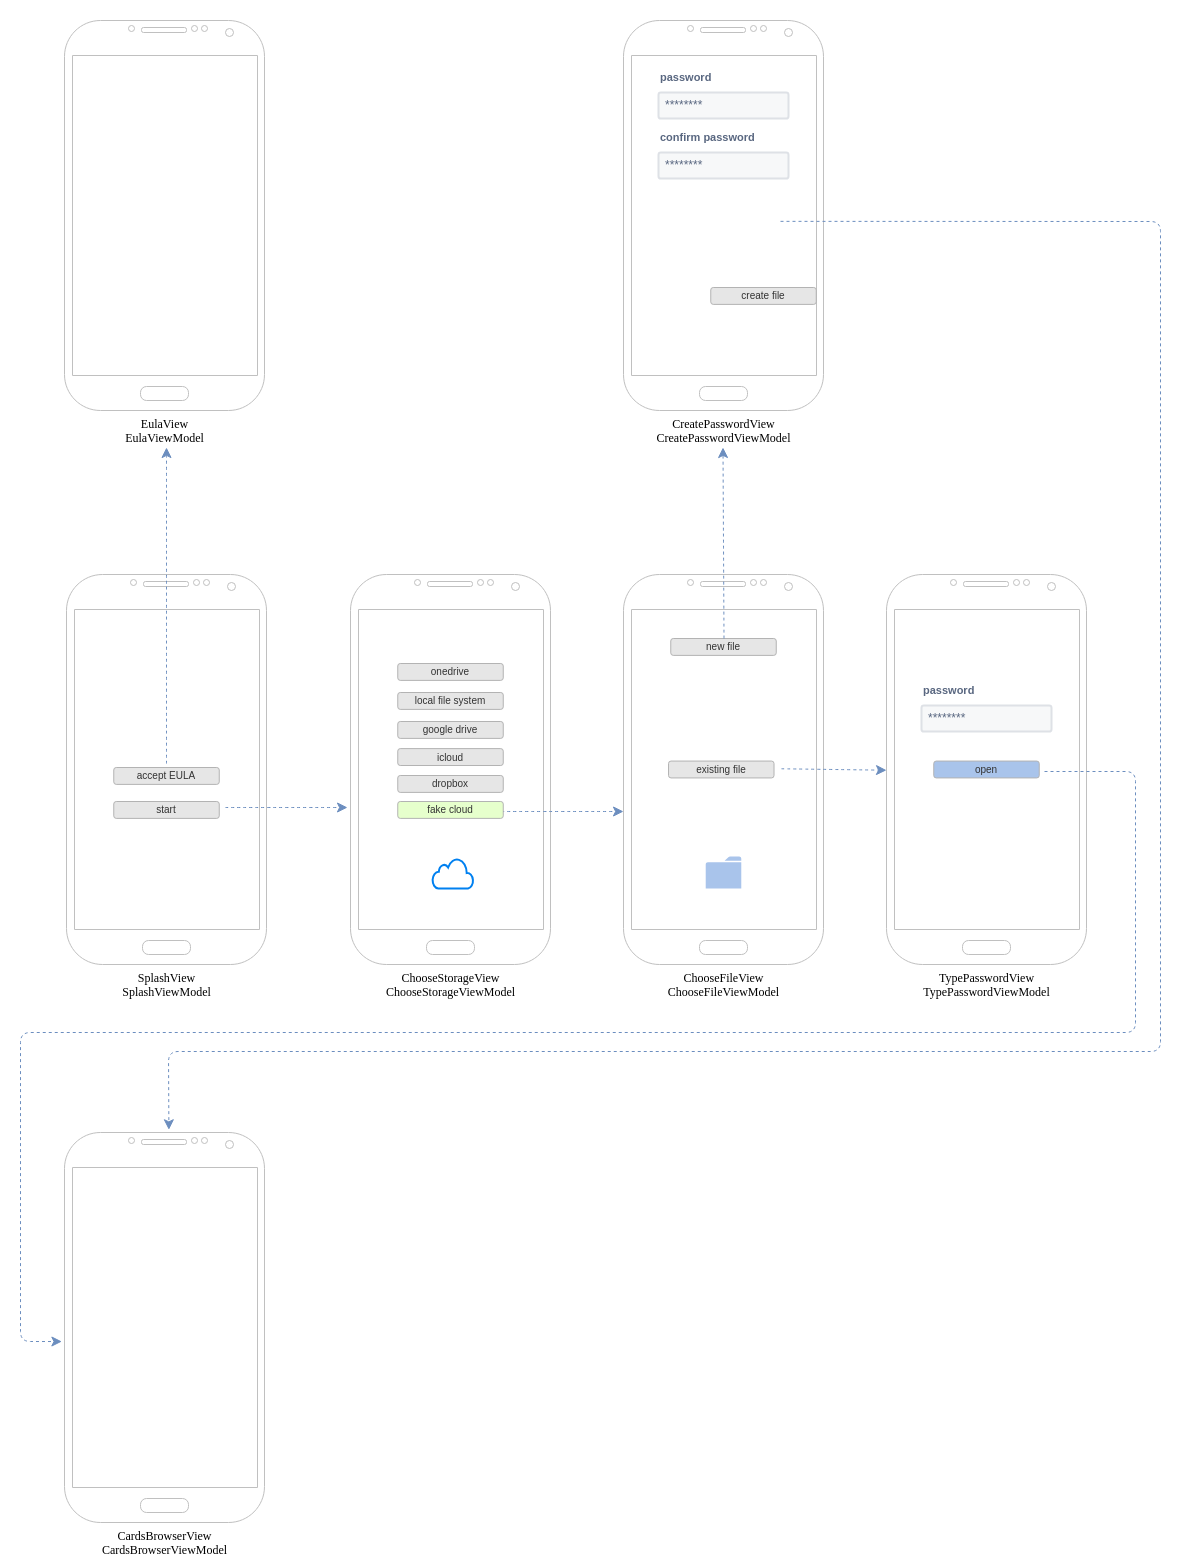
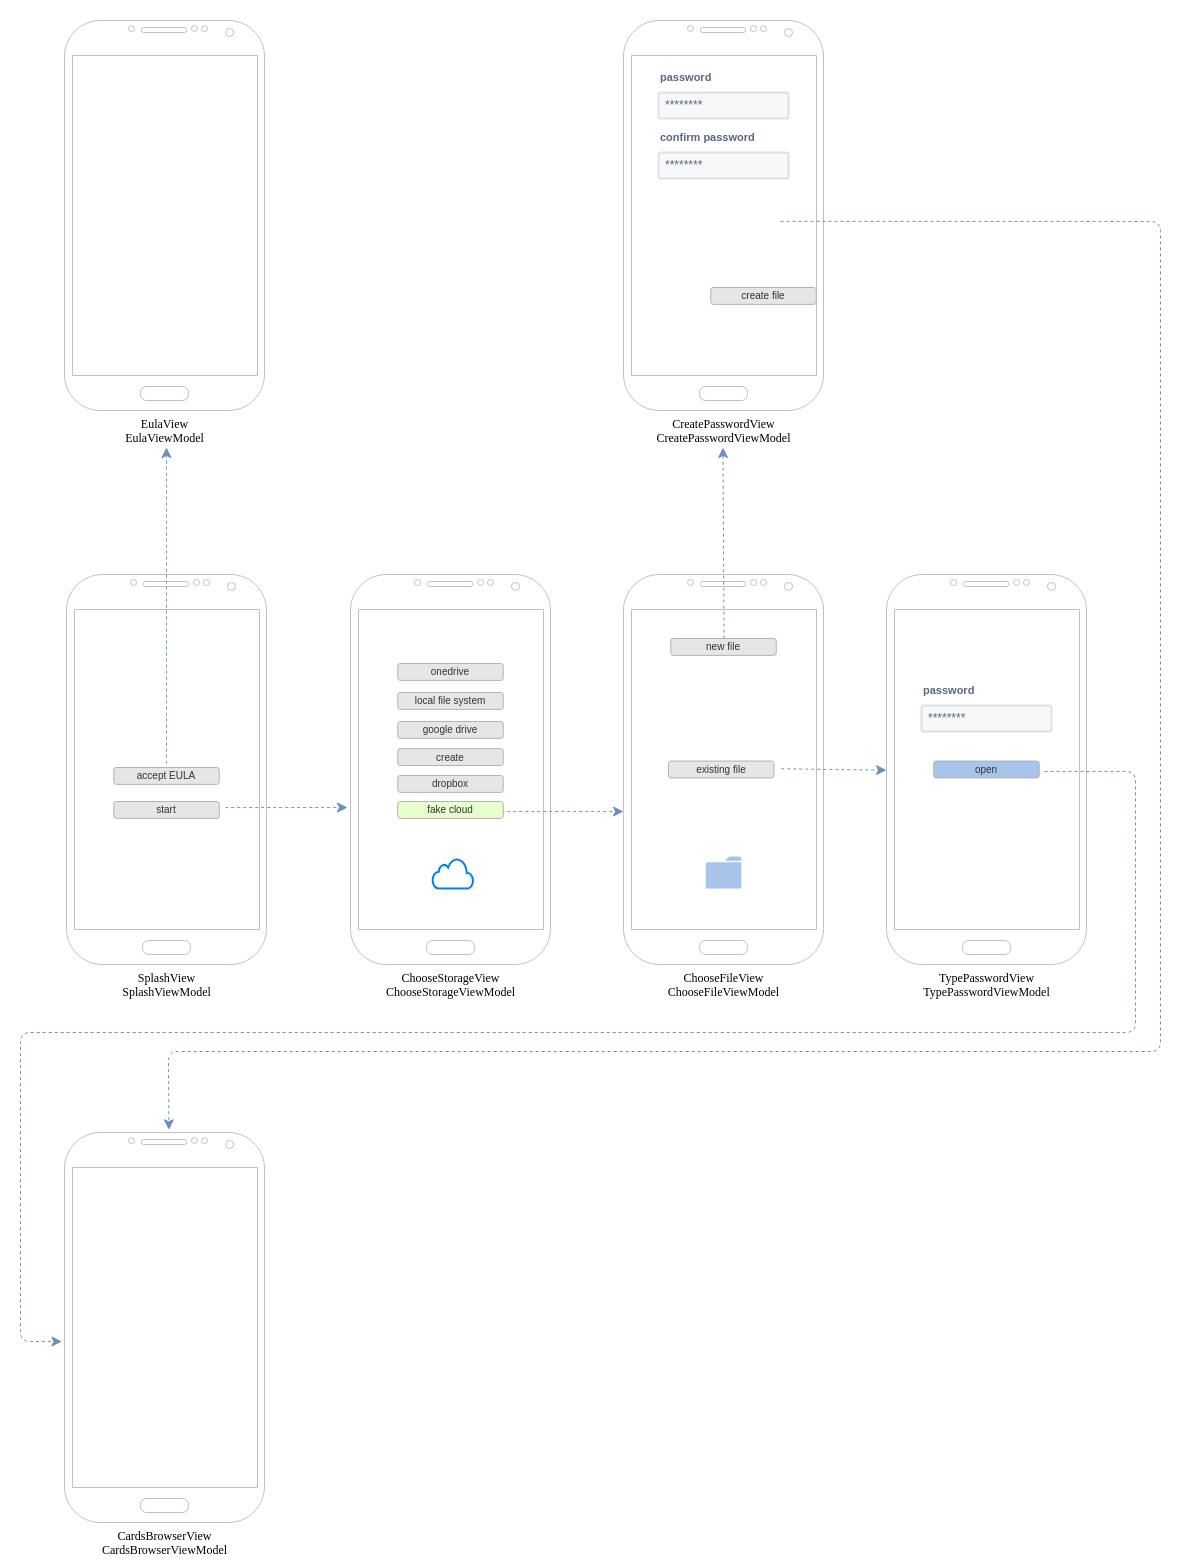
- <mxCell id="23" value="icloud" style="rounded=1;html=1;shadow=0;dashed=0;whiteSpace=wrap;fontSize=10;fillColor=#E6E6E6;align=center;strokeColor=#B3B3B3;fontColor=#333333;" parent="1" vertex="1"><mxGeometry x="397.25" y="748.12" width="105.5" height="16.88" as="geometry" /></mxCell>
+ <mxCell id="23" value="create" style="rounded=1;html=1;shadow=0;dashed=0;whiteSpace=wrap;fontSize=10;fillColor=#E6E6E6;align=center;strokeColor=#B3B3B3;fontColor=#333333;" parent="1" vertex="1"><mxGeometry x="397.25" y="748.12" width="105.5" height="16.88" as="geometry" /></mxCell>
